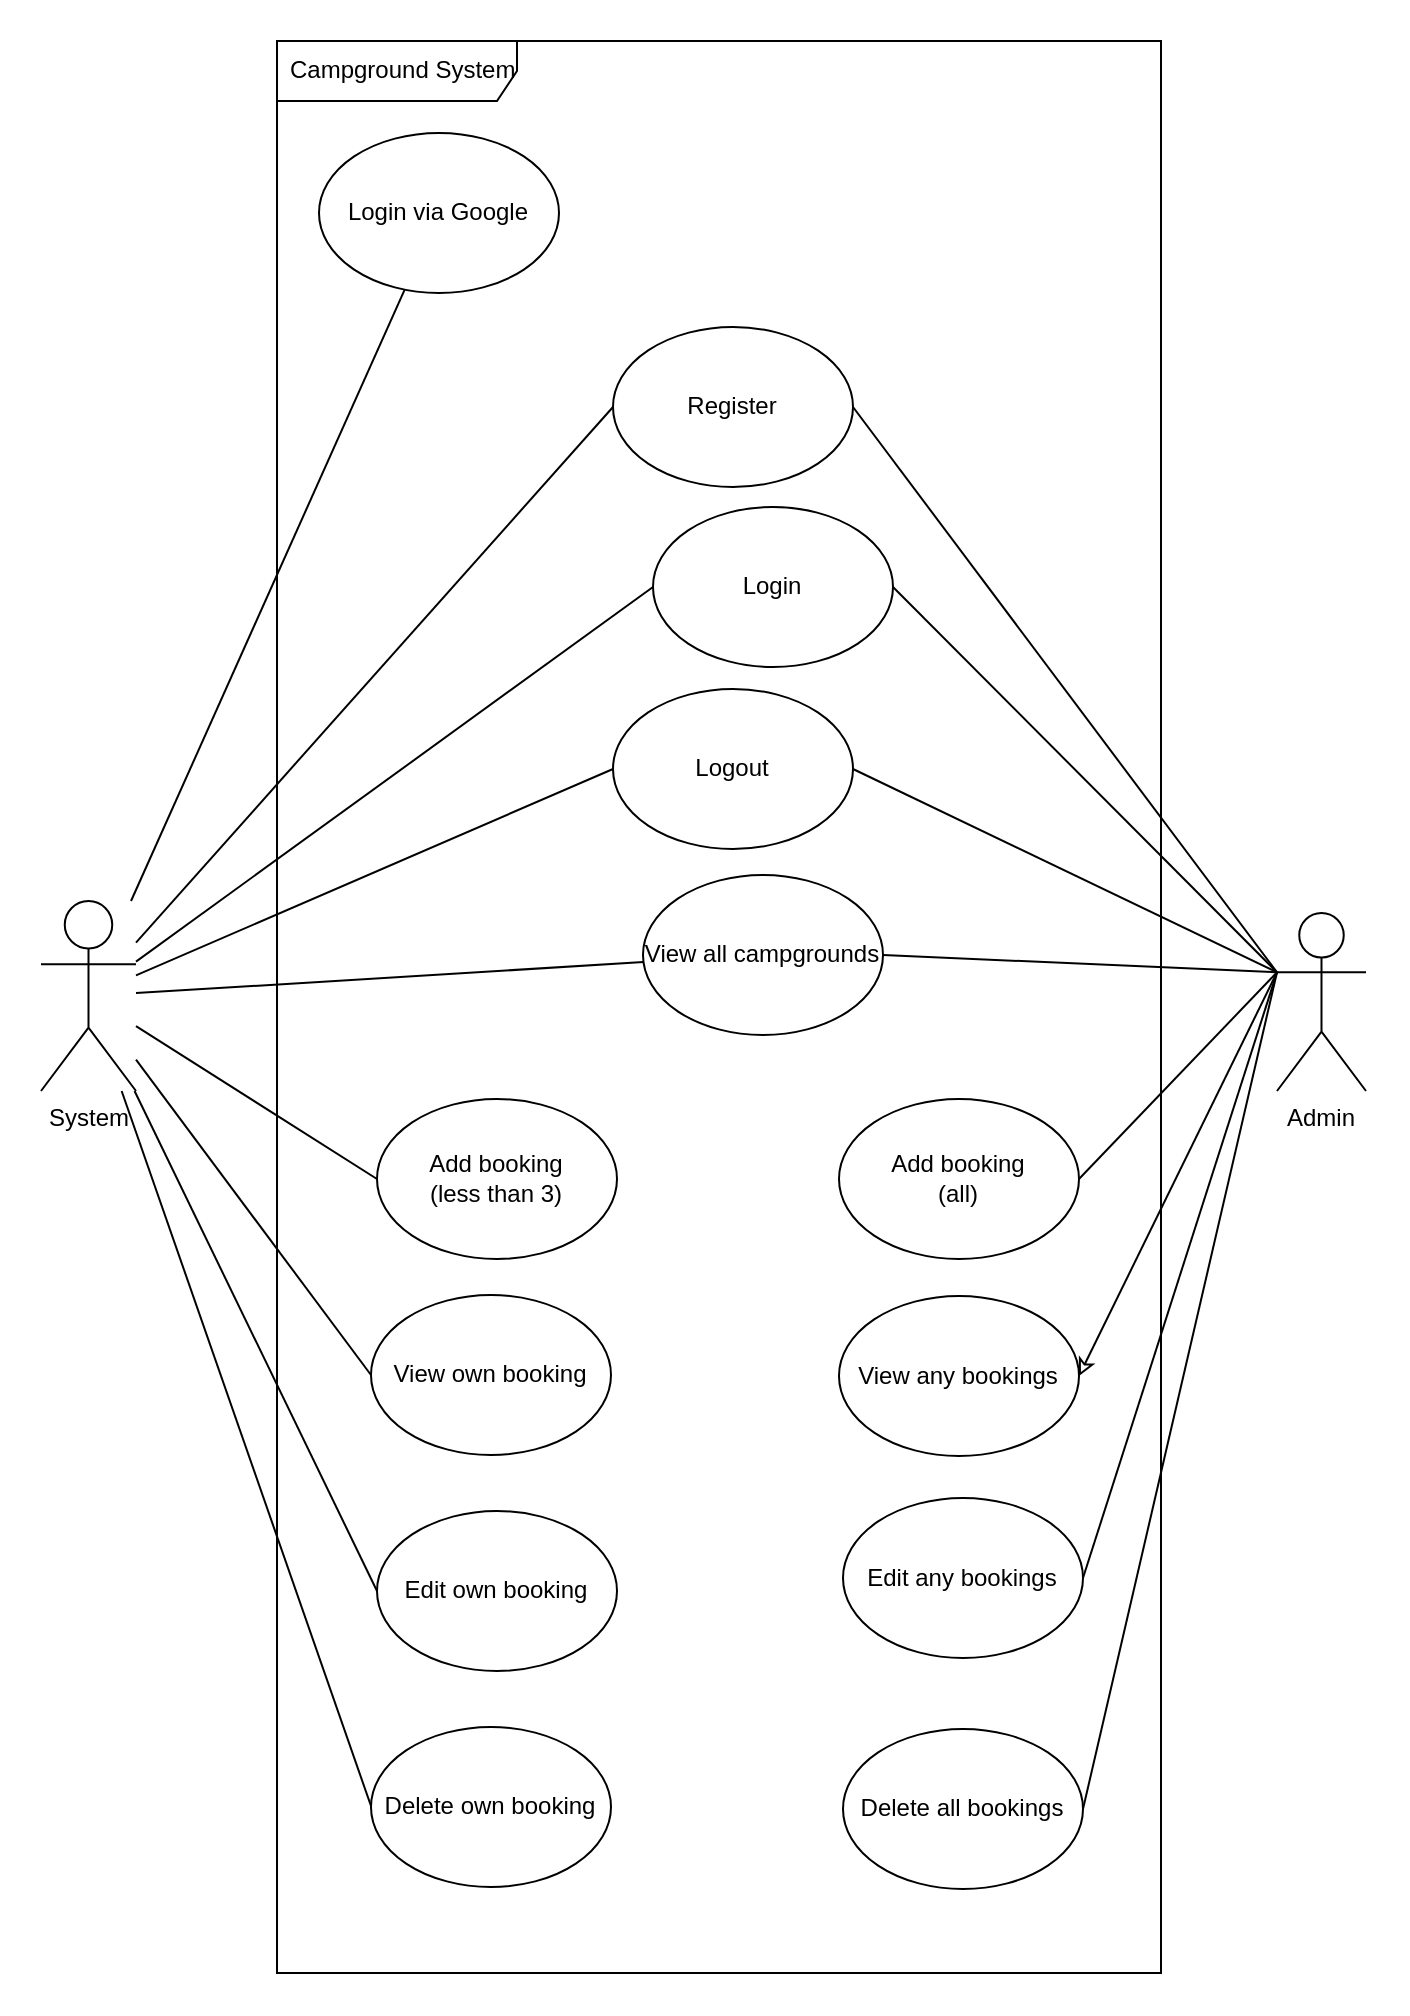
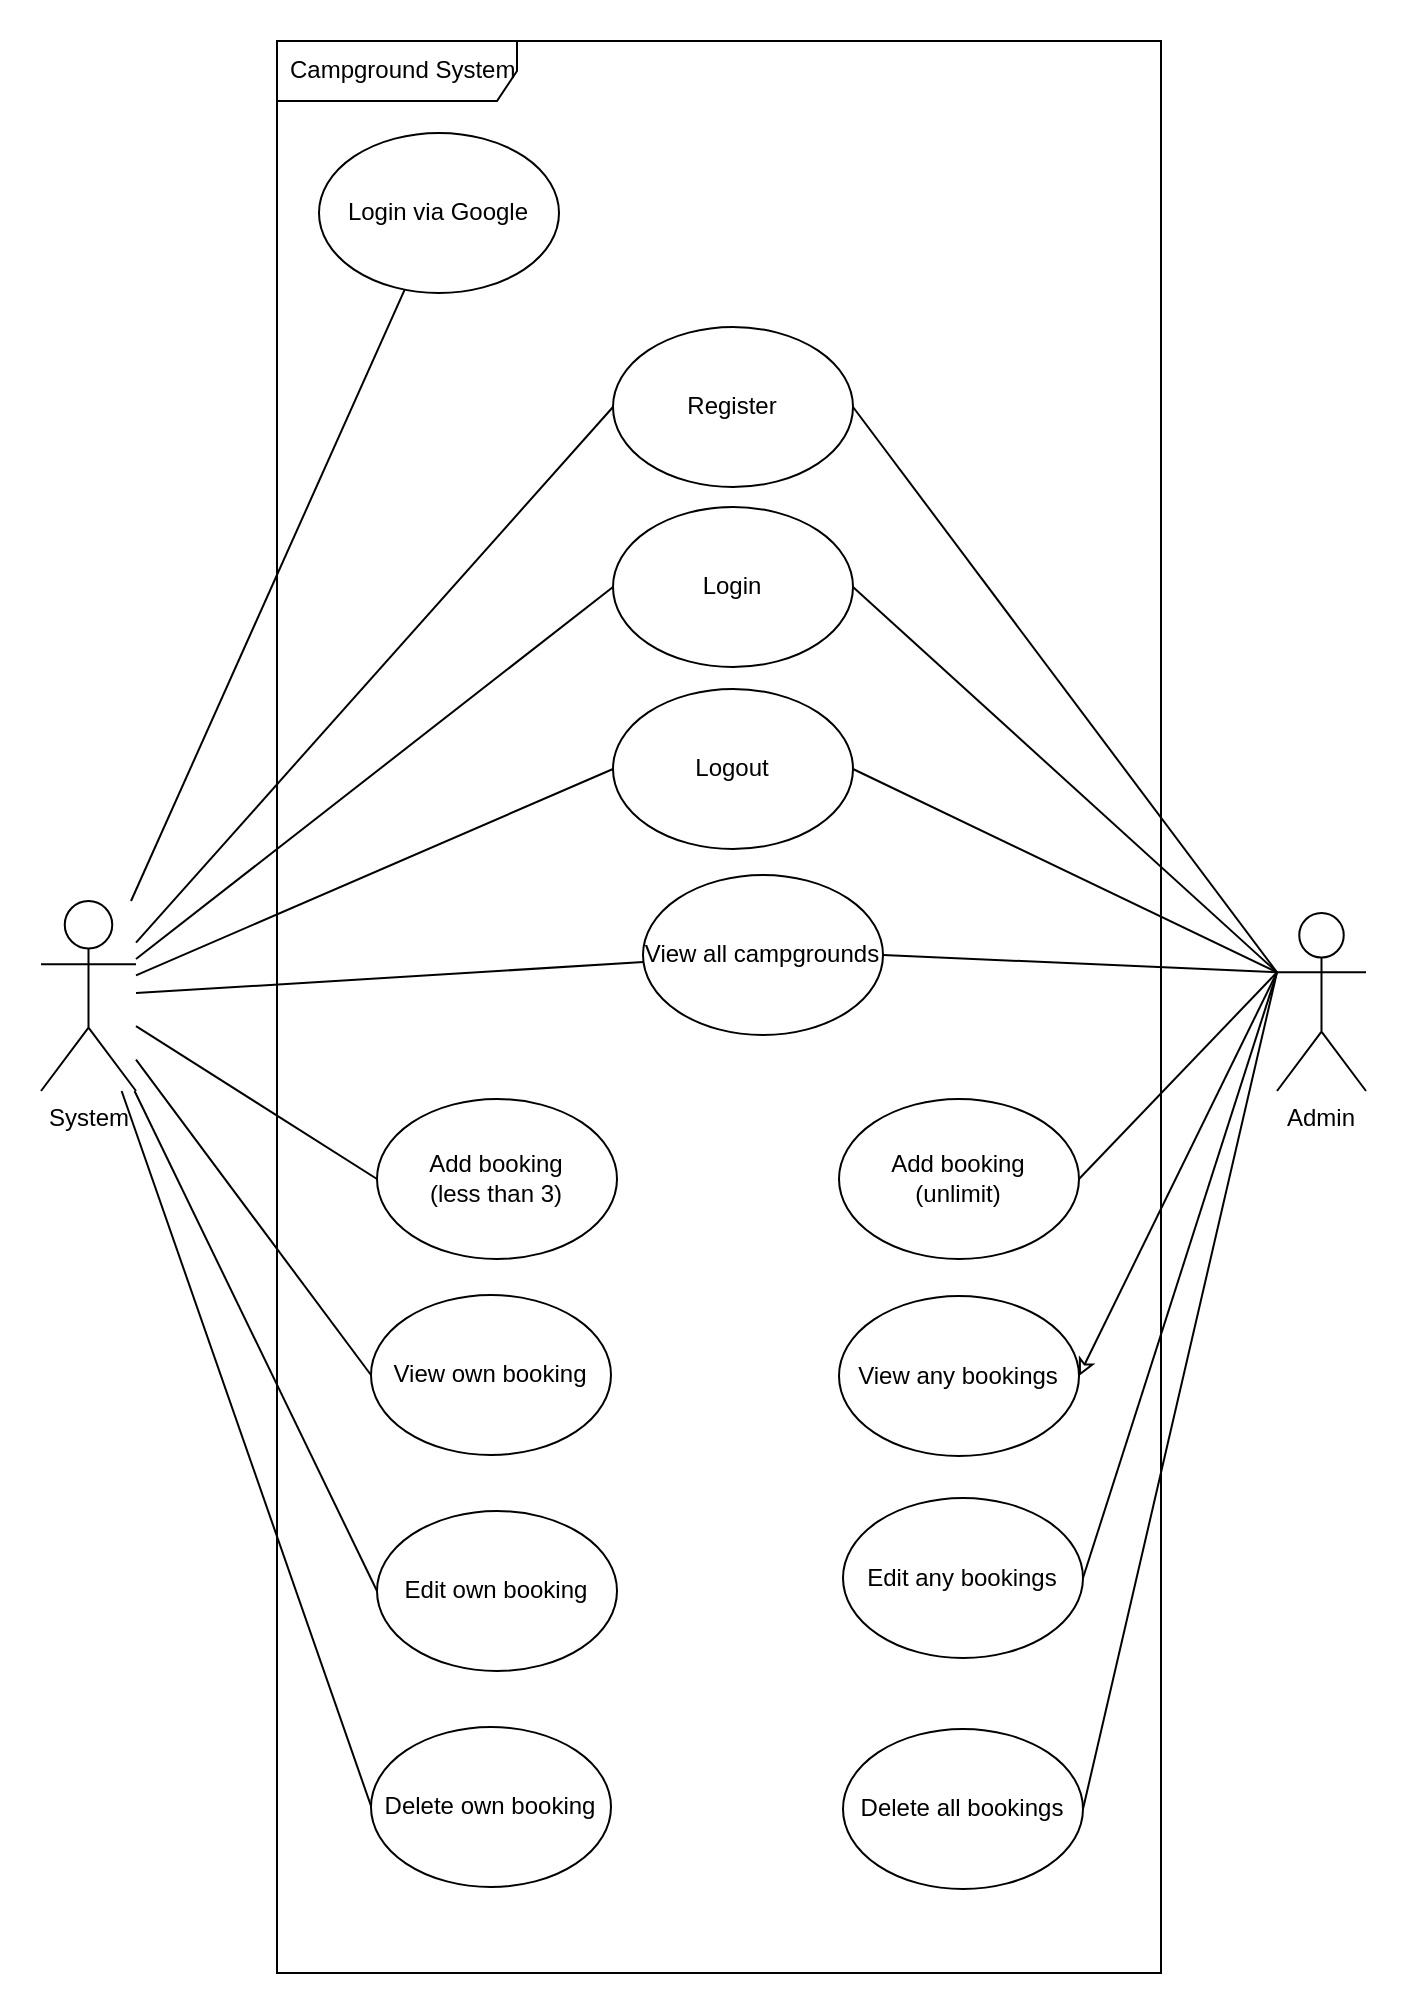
- <mxCell id="22" value="Login" style="ellipse;whiteSpace=wrap;html=1;" parent="1" vertex="1"><mxGeometry x="326" y="253" width="120" height="80" as="geometry" /></mxCell>
+ <mxCell id="22" value="Login" style="ellipse;whiteSpace=wrap;html=1;" parent="1" vertex="1"><mxGeometry x="306" y="253" width="120" height="80" as="geometry" /></mxCell>
- <mxCell id="33" value="Add booking&lt;br&gt;(all)" style="ellipse;whiteSpace=wrap;html=1;" parent="1" vertex="1"><mxGeometry x="419" y="549" width="120" height="80" as="geometry" /></mxCell>
+ <mxCell id="33" value="Add booking&lt;br&gt;(unlimit)" style="ellipse;whiteSpace=wrap;html=1;" parent="1" vertex="1"><mxGeometry x="419" y="549" width="120" height="80" as="geometry" /></mxCell>
